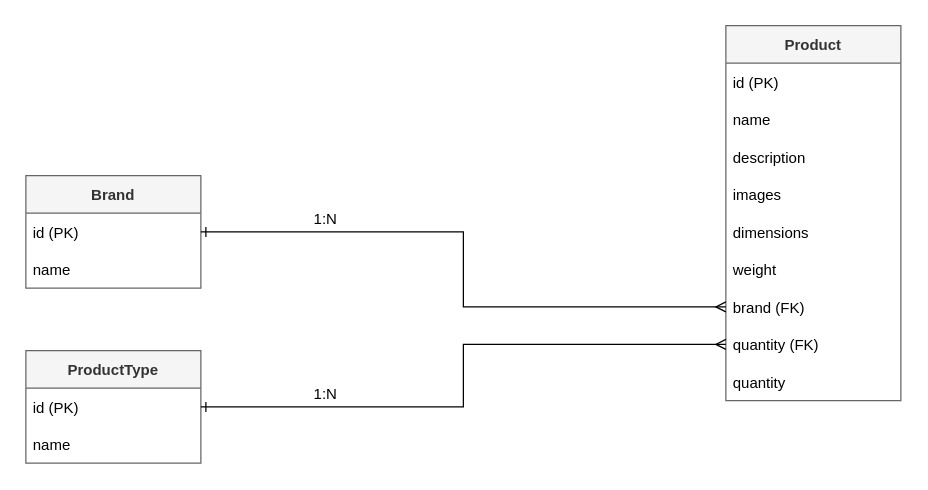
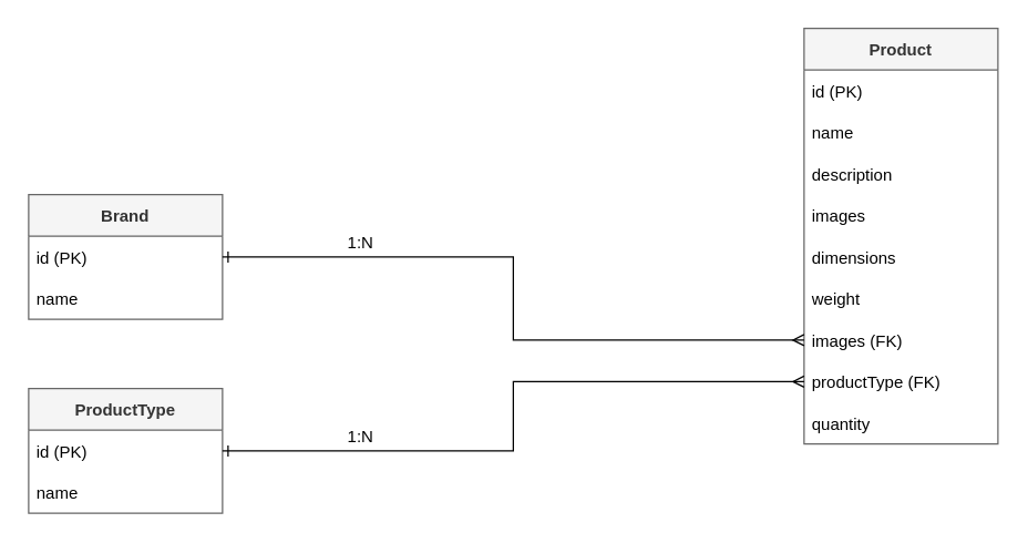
- <mxCell id="15" value="brand (FK)" style="text;strokeColor=none;fillColor=none;align=left;verticalAlign=middle;spacingLeft=4;spacingRight=4;overflow=hidden;points=[[0,0.5],[1,0.5]];portConstraint=eastwest;rotatable=0;" vertex="1" parent="8"><mxGeometry y="210" width="140" height="30" as="geometry" /></mxCell>
+ <mxCell id="15" value="images (FK)" style="text;strokeColor=none;fillColor=none;align=left;verticalAlign=middle;spacingLeft=4;spacingRight=4;overflow=hidden;points=[[0,0.5],[1,0.5]];portConstraint=eastwest;rotatable=0;" vertex="1" parent="8"><mxGeometry y="210" width="140" height="30" as="geometry" /></mxCell>
- <mxCell id="16" value="quantity (FK)" style="text;strokeColor=none;fillColor=none;align=left;verticalAlign=middle;spacingLeft=4;spacingRight=4;overflow=hidden;points=[[0,0.5],[1,0.5]];portConstraint=eastwest;rotatable=0;" vertex="1" parent="8"><mxGeometry y="240" width="140" height="30" as="geometry" /></mxCell>
+ <mxCell id="16" value="productType (FK)" style="text;strokeColor=none;fillColor=none;align=left;verticalAlign=middle;spacingLeft=4;spacingRight=4;overflow=hidden;points=[[0,0.5],[1,0.5]];portConstraint=eastwest;rotatable=0;" vertex="1" parent="8"><mxGeometry y="240" width="140" height="30" as="geometry" /></mxCell>
